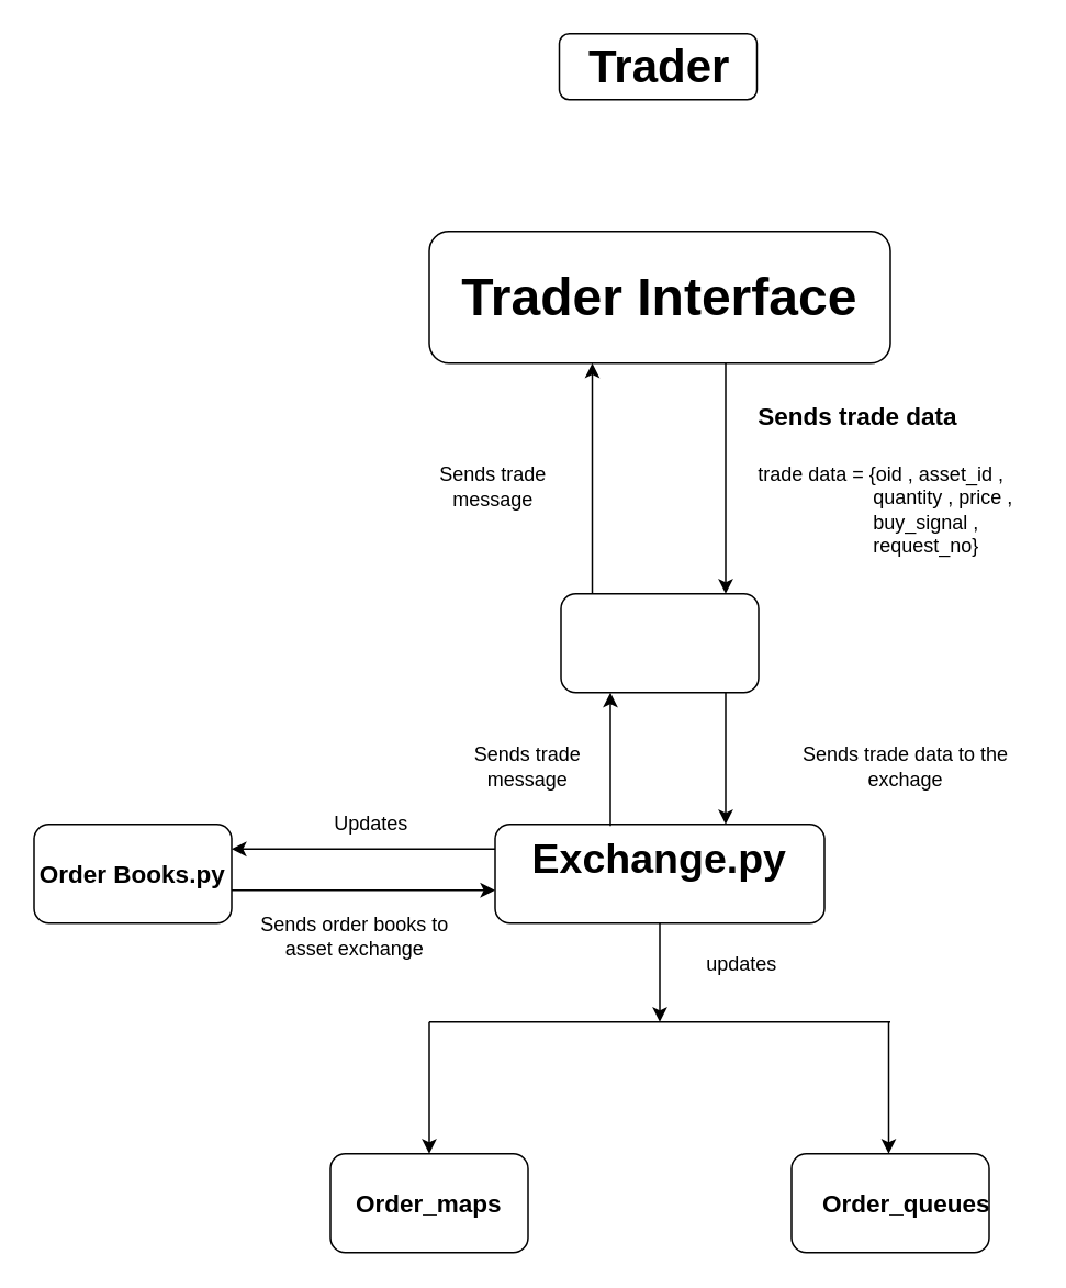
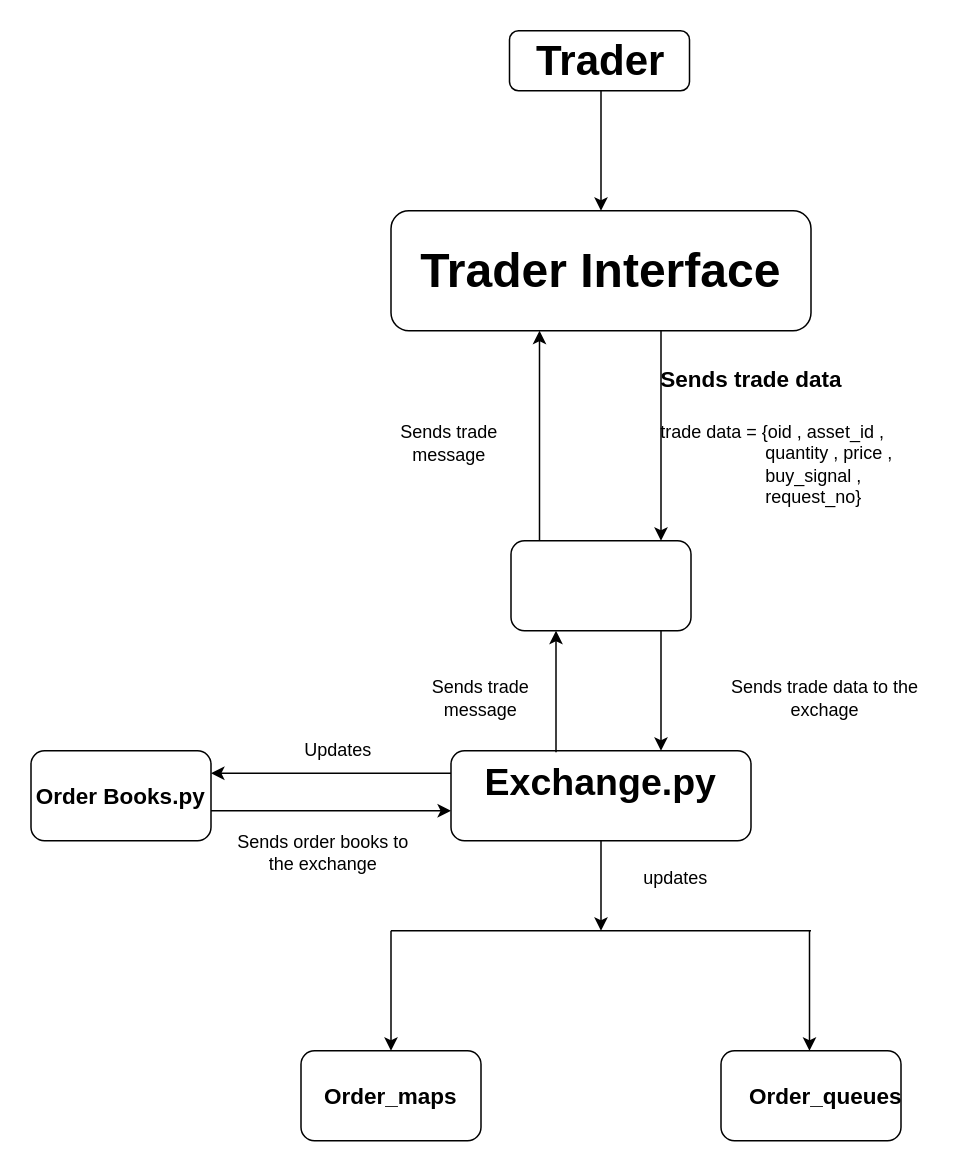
+ <mxCell id="3" value="" style="edgeStyle=orthogonalEdgeStyle;rounded=0;orthogonalLoop=1;jettySize=auto;html=1;" edge="1" parent="1" source="4" target="9"><mxGeometry relative="1" as="geometry" /></mxCell>
- <mxCell id="7" value="&lt;h1&gt;&lt;font style=&quot;font-size: 15px;&quot;&gt;Sends trade data&lt;/font&gt;&lt;/h1&gt;&lt;div&gt;trade data = {oid , asset_id , &lt;br&gt;&amp;nbsp; &amp;nbsp; &amp;nbsp; &amp;nbsp; &amp;nbsp; &amp;nbsp; &amp;nbsp; &amp;nbsp; &amp;nbsp; &amp;nbsp; &amp;nbsp;quantity , price , &lt;br&gt;&amp;nbsp; &amp;nbsp; &amp;nbsp; &amp;nbsp; &amp;nbsp; &amp;nbsp; &amp;nbsp; &amp;nbsp; &amp;nbsp; &amp;nbsp; &amp;nbsp;buy_signal , &lt;br&gt;&amp;nbsp; &amp;nbsp; &amp;nbsp; &amp;nbsp; &amp;nbsp; &amp;nbsp; &amp;nbsp; &amp;nbsp; &amp;nbsp; &amp;nbsp; &amp;nbsp;request_no}&lt;/div&gt;" style="text;html=1;strokeColor=none;fillColor=none;spacing=5;spacingTop=-20;whiteSpace=wrap;overflow=hidden;rounded=0;" vertex="1" parent="1"><mxGeometry x="455" y="230" width="170" height="120" as="geometry" /></mxCell>
+ <mxCell id="7" value="&lt;h1&gt;&lt;font style=&quot;font-size: 15px;&quot;&gt;Sends trade data&lt;/font&gt;&lt;/h1&gt;&lt;div&gt;trade data = {oid , asset_id , &lt;br&gt;&amp;nbsp; &amp;nbsp; &amp;nbsp; &amp;nbsp; &amp;nbsp; &amp;nbsp; &amp;nbsp; &amp;nbsp; &amp;nbsp; &amp;nbsp; &amp;nbsp;quantity , price , &lt;br&gt;&amp;nbsp; &amp;nbsp; &amp;nbsp; &amp;nbsp; &amp;nbsp; &amp;nbsp; &amp;nbsp; &amp;nbsp; &amp;nbsp; &amp;nbsp; &amp;nbsp;buy_signal , &lt;br&gt;&amp;nbsp; &amp;nbsp; &amp;nbsp; &amp;nbsp; &amp;nbsp; &amp;nbsp; &amp;nbsp; &amp;nbsp; &amp;nbsp; &amp;nbsp; &amp;nbsp;request_no}&lt;/div&gt;" style="text;html=1;strokeColor=none;fillColor=none;spacing=5;spacingTop=-20;whiteSpace=wrap;overflow=hidden;rounded=0;" vertex="1" parent="1"><mxGeometry x="435" y="230" width="170" height="120" as="geometry" /></mxCell>
- <mxCell id="19" value="Sends order books to asset exchange&lt;br&gt;" style="text;html=1;strokeColor=none;fillColor=none;align=center;verticalAlign=middle;whiteSpace=wrap;rounded=0;" vertex="1" parent="1"><mxGeometry x="150" y="545" width="130" height="45" as="geometry" /></mxCell>
+ <mxCell id="19" value="Sends order books to the exchange&lt;br&gt;" style="text;html=1;strokeColor=none;fillColor=none;align=center;verticalAlign=middle;whiteSpace=wrap;rounded=0;" vertex="1" parent="1"><mxGeometry x="150" y="545" width="130" height="45" as="geometry" /></mxCell>
